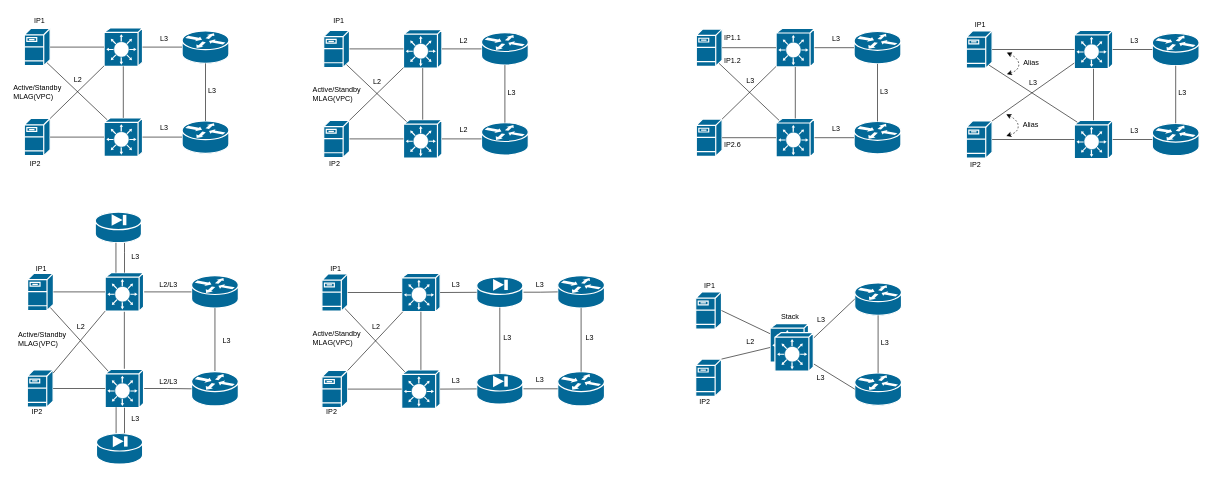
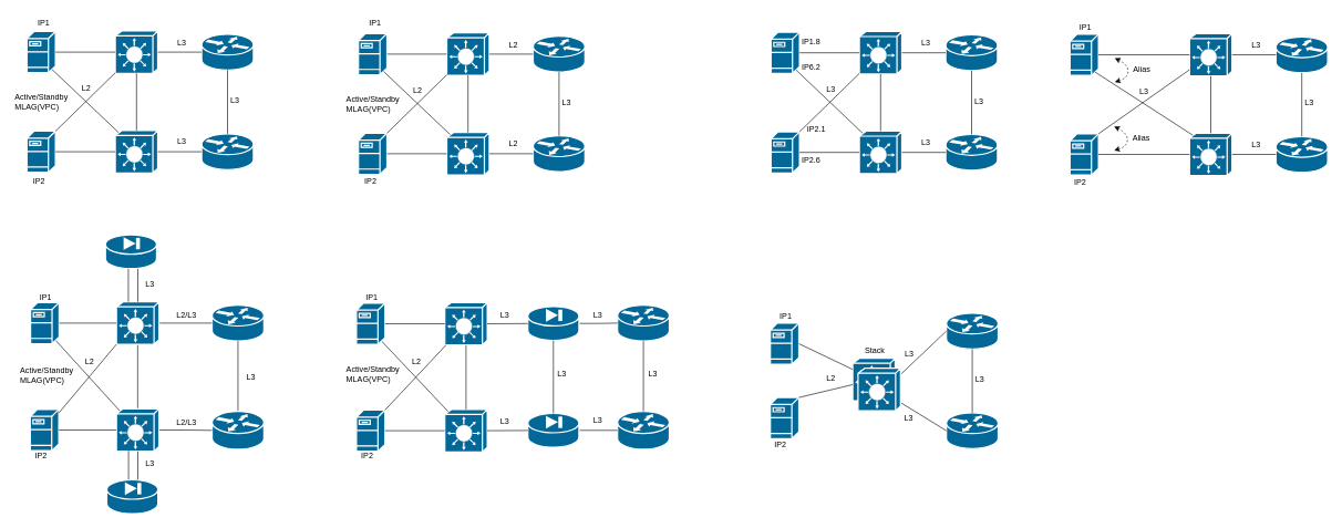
- <mxCell id="110" value="IP1.1" style="text;html=1;align=center;verticalAlign=middle;resizable=0;points=[];autosize=1;strokeColor=none;fillColor=none;" vertex="1" parent="1"><mxGeometry x="1195" y="48" width="50" height="30" as="geometry" /></mxCell>
+ <mxCell id="110" value="IP1.8" style="text;html=1;align=center;verticalAlign=middle;resizable=0;points=[];autosize=1;strokeColor=none;fillColor=none;" vertex="1" parent="1"><mxGeometry x="1195" y="48" width="50" height="30" as="geometry" /></mxCell>
- <mxCell id="112" value="IP1.2" style="text;html=1;align=center;verticalAlign=middle;resizable=0;points=[];autosize=1;strokeColor=none;fillColor=none;" vertex="1" parent="1"><mxGeometry x="1195" y="86" width="50" height="30" as="geometry" /></mxCell>
+ <mxCell id="112" value="IP6.2" style="text;html=1;align=center;verticalAlign=middle;resizable=0;points=[];autosize=1;strokeColor=none;fillColor=none;" vertex="1" parent="1"><mxGeometry x="1195" y="86" width="50" height="30" as="geometry" /></mxCell>
+ <mxCell id="111" value="IP2.1" style="text;html=1;align=center;verticalAlign=middle;resizable=0;points=[];autosize=1;strokeColor=none;fillColor=none;" vertex="1" parent="1"><mxGeometry x="1203" y="180" width="50" height="30" as="geometry" /></mxCell>
